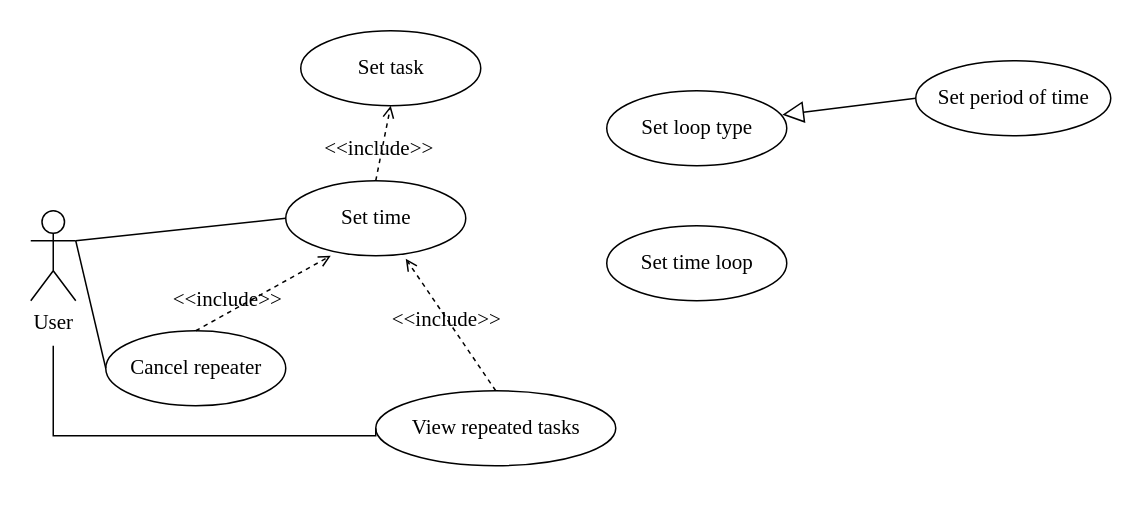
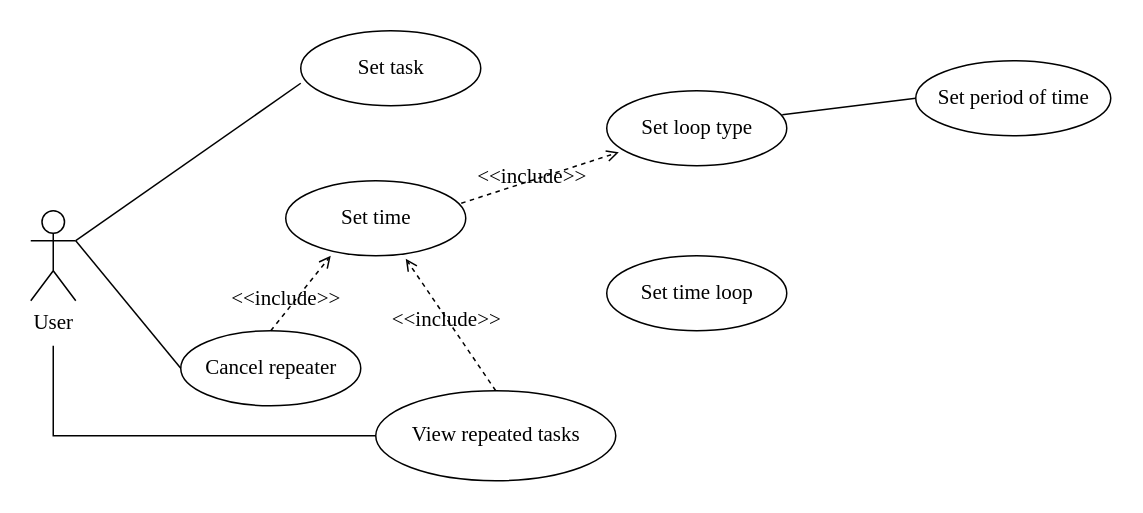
- <mxCell id="15" value="" style="edgeStyle=none;html=1;endSize=12;endArrow=block;endFill=0;fontFamily=Verdana;fontSize=14;exitX=0;exitY=0.5;exitDx=0;exitDy=0;entryX=0.975;entryY=0.32;entryDx=0;entryDy=0;entryPerimeter=0;" edge="1" parent="1" source="5" target="4"><mxGeometry width="160" relative="1" as="geometry"><mxPoint x="600" y="60" as="sourcePoint" /><mxPoint x="530" y="100" as="targetPoint" /></mxGeometry></mxCell>
+ <mxCell id="15" value="" style="edgeStyle=none;html=1;endSize=12;endArrow=none;endFill=0;fontFamily=Verdana;fontSize=14;exitX=0;exitY=0.5;exitDx=0;exitDy=0;entryX=0.975;entryY=0.32;entryDx=0;entryDy=0;entryPerimeter=0;" edge="1" parent="1" source="5" target="4"><mxGeometry width="160" relative="1" as="geometry"><mxPoint x="600" y="60" as="sourcePoint" /><mxPoint x="530" y="100" as="targetPoint" /></mxGeometry></mxCell>
- <mxCell id="11" value="&amp;lt;&amp;lt;include&amp;gt;&amp;gt;" style="edgeStyle=none;html=1;endArrow=open;verticalAlign=bottom;dashed=1;labelBackgroundColor=none;fontFamily=Verdana;fontSize=14;exitX=0.5;exitY=0;exitDx=0;exitDy=0;entryX=0.5;entryY=1;entryDx=0;entryDy=0;" edge="1" parent="1" source="3" target="2"><mxGeometry x="-0.6" width="160" relative="1" as="geometry"><mxPoint x="250" y="90" as="sourcePoint" /><mxPoint x="200" y="100" as="targetPoint" /><mxPoint as="offset" /></mxGeometry></mxCell>
+ <mxCell id="16" value="" style="endArrow=none;html=1;fontFamily=Verdana;fontSize=14;exitX=1;exitY=0.333;exitDx=0;exitDy=0;exitPerimeter=0;entryX=0;entryY=0.7;entryDx=0;entryDy=0;entryPerimeter=0;" edge="1" parent="1" source="10" target="2"><mxGeometry width="50" height="50" relative="1" as="geometry"><mxPoint x="100" y="130" as="sourcePoint" /><mxPoint x="150" y="80" as="targetPoint" /></mxGeometry></mxCell>
+ <mxCell id="13" value="&amp;lt;&amp;lt;include&amp;gt;&amp;gt;" style="edgeStyle=none;html=1;endArrow=open;verticalAlign=bottom;dashed=1;labelBackgroundColor=none;fontFamily=Verdana;fontSize=14;exitX=0.975;exitY=0.3;exitDx=0;exitDy=0;exitPerimeter=0;entryX=0.067;entryY=0.82;entryDx=0;entryDy=0;entryPerimeter=0;" edge="1" parent="1" source="3" target="4"><mxGeometry x="-0.148" y="-9" width="160" relative="1" as="geometry"><mxPoint x="320" y="130" as="sourcePoint" /><mxPoint x="390" y="110" as="targetPoint" /><mxPoint as="offset" /></mxGeometry></mxCell>
- <mxCell id="17" value="" style="endArrow=none;html=1;fontFamily=Verdana;fontSize=14;exitX=1;exitY=0.333;exitDx=0;exitDy=0;exitPerimeter=0;entryX=0;entryY=0.5;entryDx=0;entryDy=0;" edge="1" parent="1" source="10" target="3"><mxGeometry width="50" height="50" relative="1" as="geometry"><mxPoint x="70" y="180" as="sourcePoint" /><mxPoint x="120" y="130" as="targetPoint" /></mxGeometry></mxCell>
- <mxCell id="6" value="Set time loop" style="shape=ellipse;html=1;dashed=0;whitespace=wrap;perimeter=ellipsePerimeter;fontFamily=Verdana;fontSize=14;" vertex="1" parent="1"><mxGeometry x="404" y="150" width="120" height="50" as="geometry" /></mxCell>
+ <mxCell id="6" value="Set time loop" style="shape=ellipse;html=1;dashed=0;whitespace=wrap;perimeter=ellipsePerimeter;fontFamily=Verdana;fontSize=14;" vertex="1" parent="1"><mxGeometry x="404" y="170" width="120" height="50" as="geometry" /></mxCell>
- <mxCell id="8" value="Cancel repeater" style="shape=ellipse;html=1;dashed=0;whitespace=wrap;perimeter=ellipsePerimeter;fontFamily=Verdana;fontSize=14;" vertex="1" parent="1"><mxGeometry x="70" y="220" width="120" height="50" as="geometry" /></mxCell>
+ <mxCell id="8" value="Cancel repeater" style="shape=ellipse;html=1;dashed=0;whitespace=wrap;perimeter=ellipsePerimeter;fontFamily=Verdana;fontSize=14;" vertex="1" parent="1"><mxGeometry x="120" y="220" width="120" height="50" as="geometry" /></mxCell>
- <mxCell id="7" value="View repeated tasks" style="shape=ellipse;html=1;dashed=0;whitespace=wrap;perimeter=ellipsePerimeter;fontFamily=Verdana;fontSize=14;" vertex="1" parent="1"><mxGeometry x="250" y="260" width="160" height="50" as="geometry" /></mxCell>
+ <mxCell id="7" value="View repeated tasks" style="shape=ellipse;html=1;dashed=0;whitespace=wrap;perimeter=ellipsePerimeter;fontFamily=Verdana;fontSize=14;" vertex="1" parent="1"><mxGeometry x="250" y="260" width="160" height="60" as="geometry" /></mxCell>
